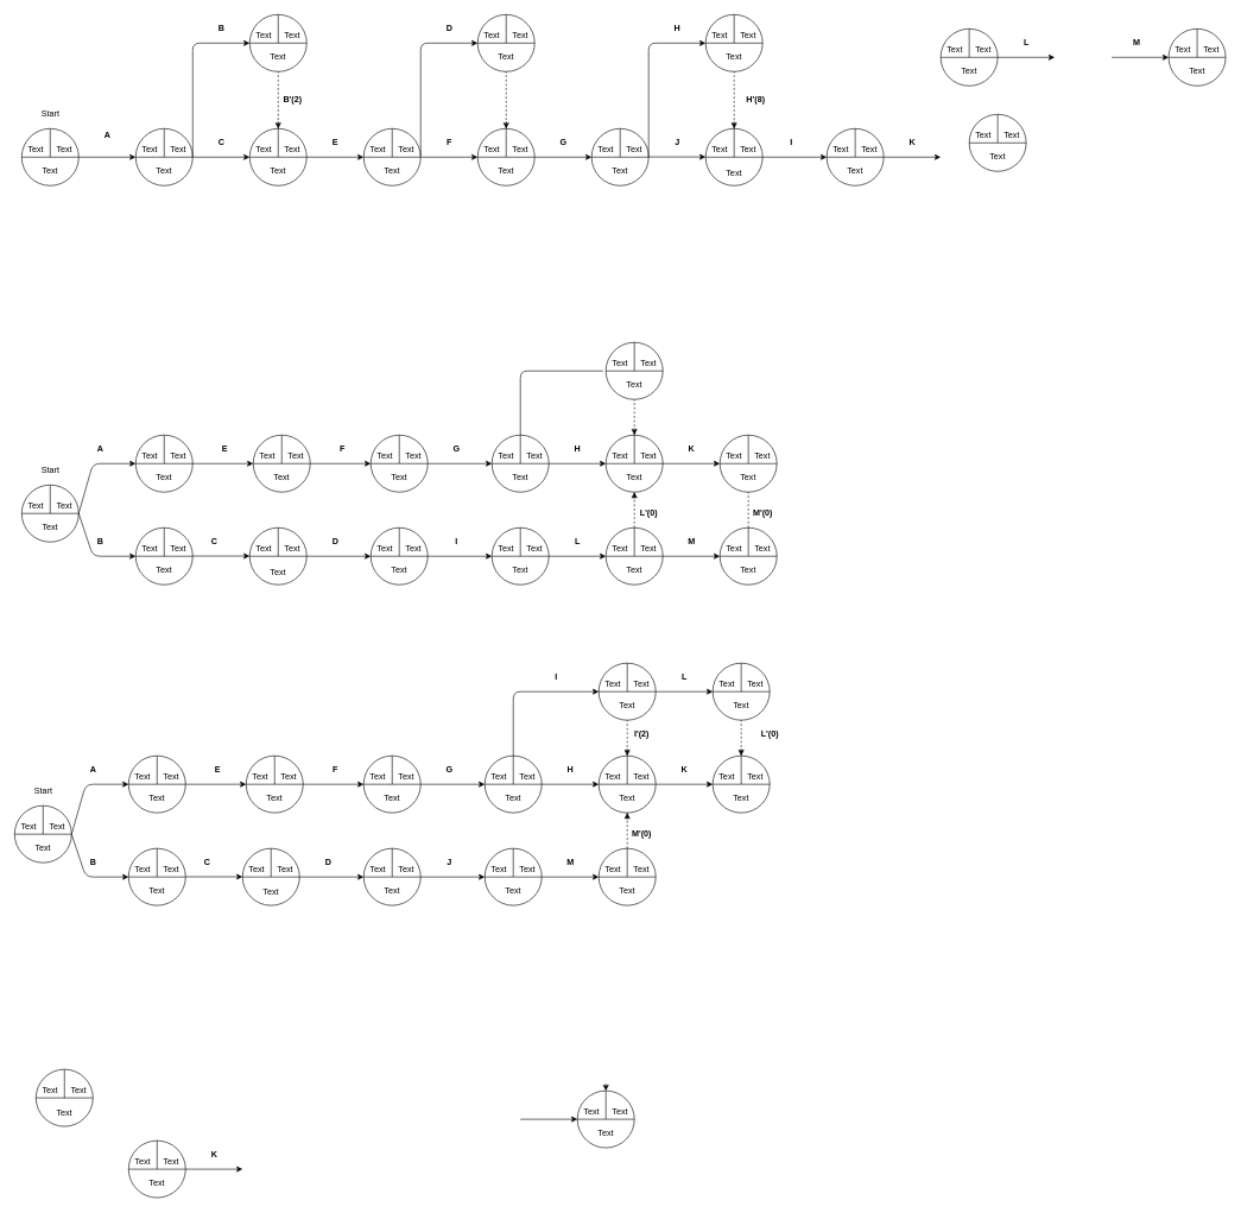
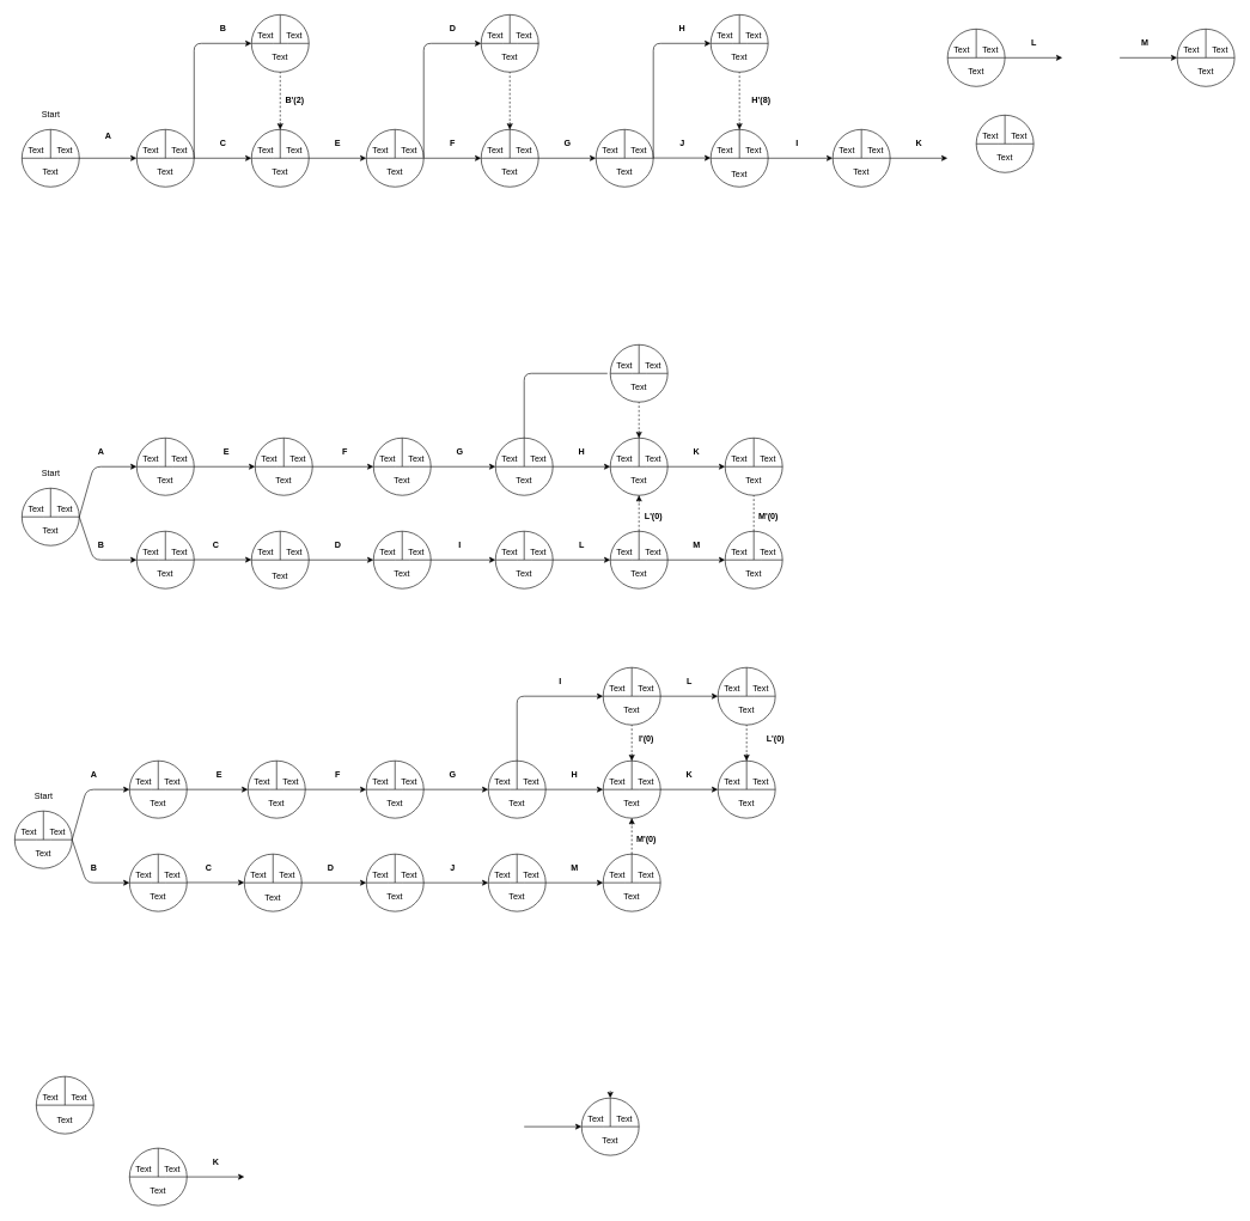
- <mxCell id="374" value="&lt;b&gt;I'(2)&lt;/b&gt;" style="text;html=1;align=center;verticalAlign=middle;resizable=0;points=[];autosize=1;" vertex="1" parent="1"><mxGeometry x="880" y="1020" width="40" height="20" as="geometry" /></mxCell>
+ <mxCell id="374" value="&lt;b&gt;I'(0)&lt;/b&gt;" style="text;html=1;align=center;verticalAlign=middle;resizable=0;points=[];autosize=1;" vertex="1" parent="1"><mxGeometry x="880" y="1020" width="40" height="20" as="geometry" /></mxCell>
